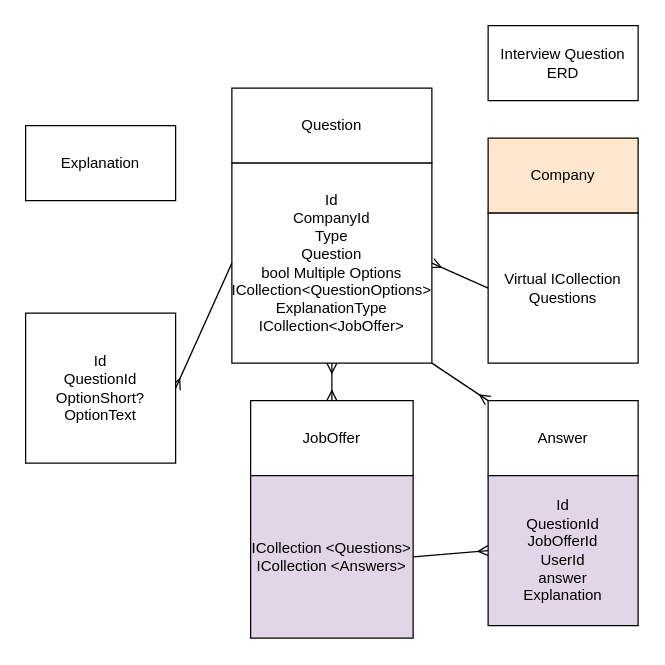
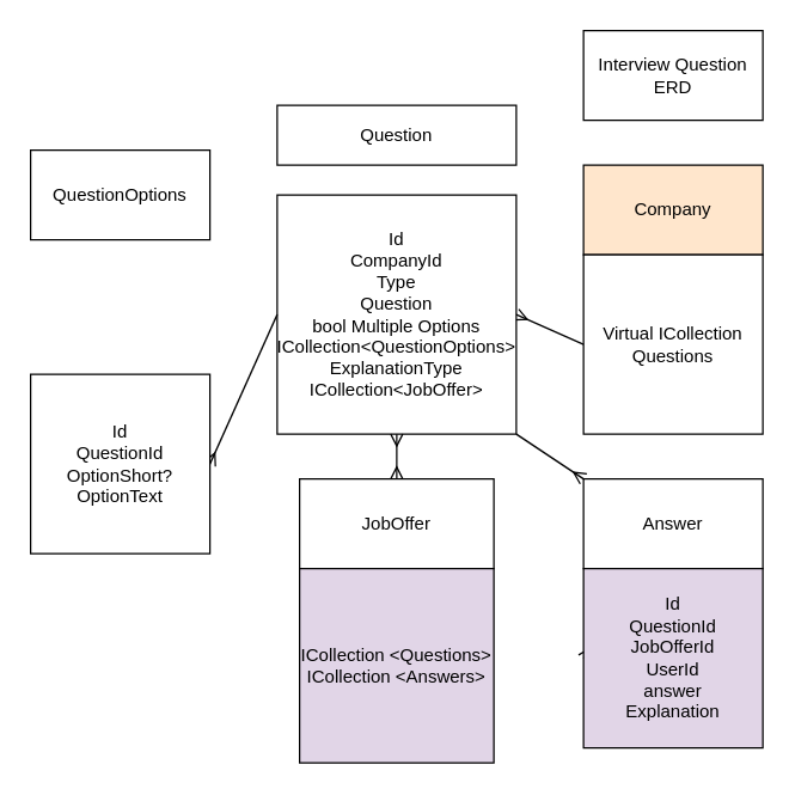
- <mxCell id="3" value="Question" style="rounded=0;whiteSpace=wrap;html=1;" vertex="1" parent="1"><mxGeometry x="185" y="70" width="160" height="60" as="geometry" /></mxCell>
+ <mxCell id="3" value="Question" style="rounded=0;whiteSpace=wrap;html=1;" vertex="1" parent="1"><mxGeometry x="185" y="70" width="160" height="40" as="geometry" /></mxCell>
- <mxCell id="15" value="Explanation" style="rounded=0;whiteSpace=wrap;html=1;" vertex="1" parent="1"><mxGeometry x="20" y="100" width="120" height="60" as="geometry" /></mxCell>
+ <mxCell id="15" value="QuestionOptions" style="rounded=0;whiteSpace=wrap;html=1;" vertex="1" parent="1"><mxGeometry x="20" y="100" width="120" height="60" as="geometry" /></mxCell>
- <mxCell id="13" style="edgeStyle=none;html=1;exitX=0;exitY=0.5;exitDx=0;exitDy=0;entryX=1;entryY=0.5;entryDx=0;entryDy=0;startArrow=ERmany;startFill=0;endArrow=none;endFill=0;" edge="1" parent="1" source="14" target="10"><mxGeometry relative="1" as="geometry" /></mxCell>
+ <mxCell id="13" style="edgeStyle=none;html=1;exitX=0;exitY=0.5;exitDx=0;exitDy=0;startArrow=ERmany;startFill=0;endArrow=none;endFill=0;" edge="1" parent="1" source="14" target="12"><mxGeometry relative="1" as="geometry" /></mxCell>
